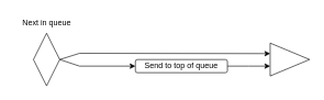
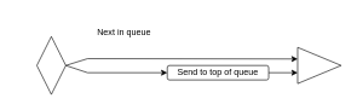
- <mxCell id="3" value="Next in queue" style="text;html=1;align=center;verticalAlign=middle;resizable=0;points=[];autosize=1;strokeColor=none;fillColor=none;" vertex="1" parent="1"><mxGeometry x="20" y="20" width="100" height="30" as="geometry" /></mxCell>
+ <mxCell id="3" value="Next in queue" style="text;html=1;align=center;verticalAlign=middle;resizable=0;points=[];autosize=1;strokeColor=none;fillColor=none;" vertex="1" parent="1"><mxGeometry x="120" y="30" width="100" height="30" as="geometry" /></mxCell>
- <mxCell id="5" value="Send to top of queue" style="rounded=1;whiteSpace=wrap;html=1;" vertex="1" parent="1"><mxGeometry x="205" y="90" width="140" height="20" as="geometry" /></mxCell>
+ <mxCell id="5" value="Send to top of queue" style="rounded=1;whiteSpace=wrap;html=1;" vertex="1" parent="1"><mxGeometry x="230" y="90" width="140" height="20" as="geometry" /></mxCell>
